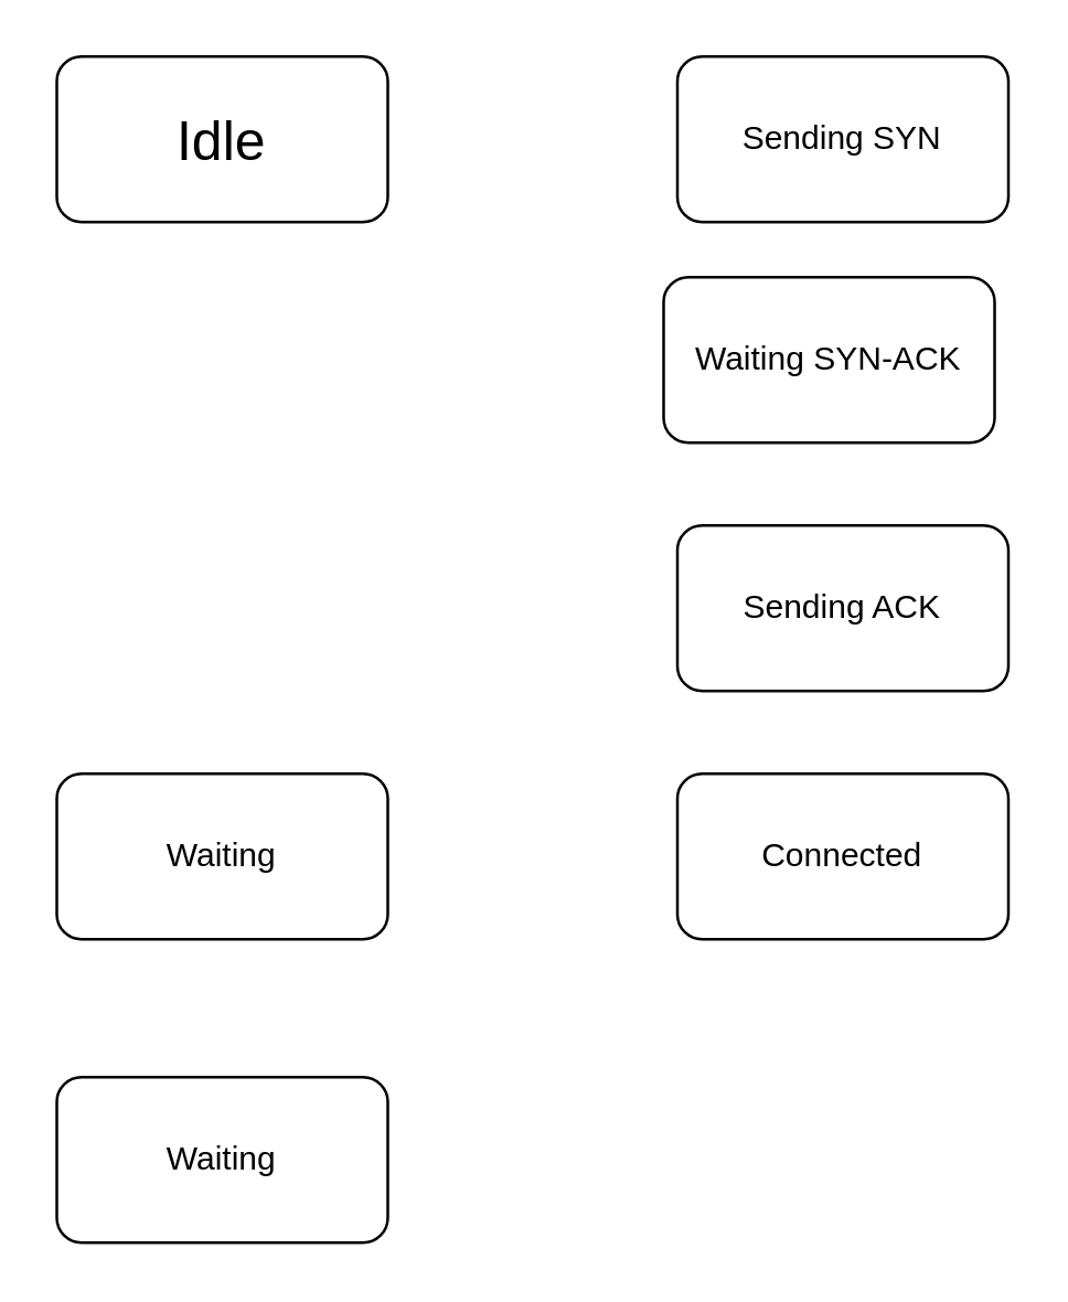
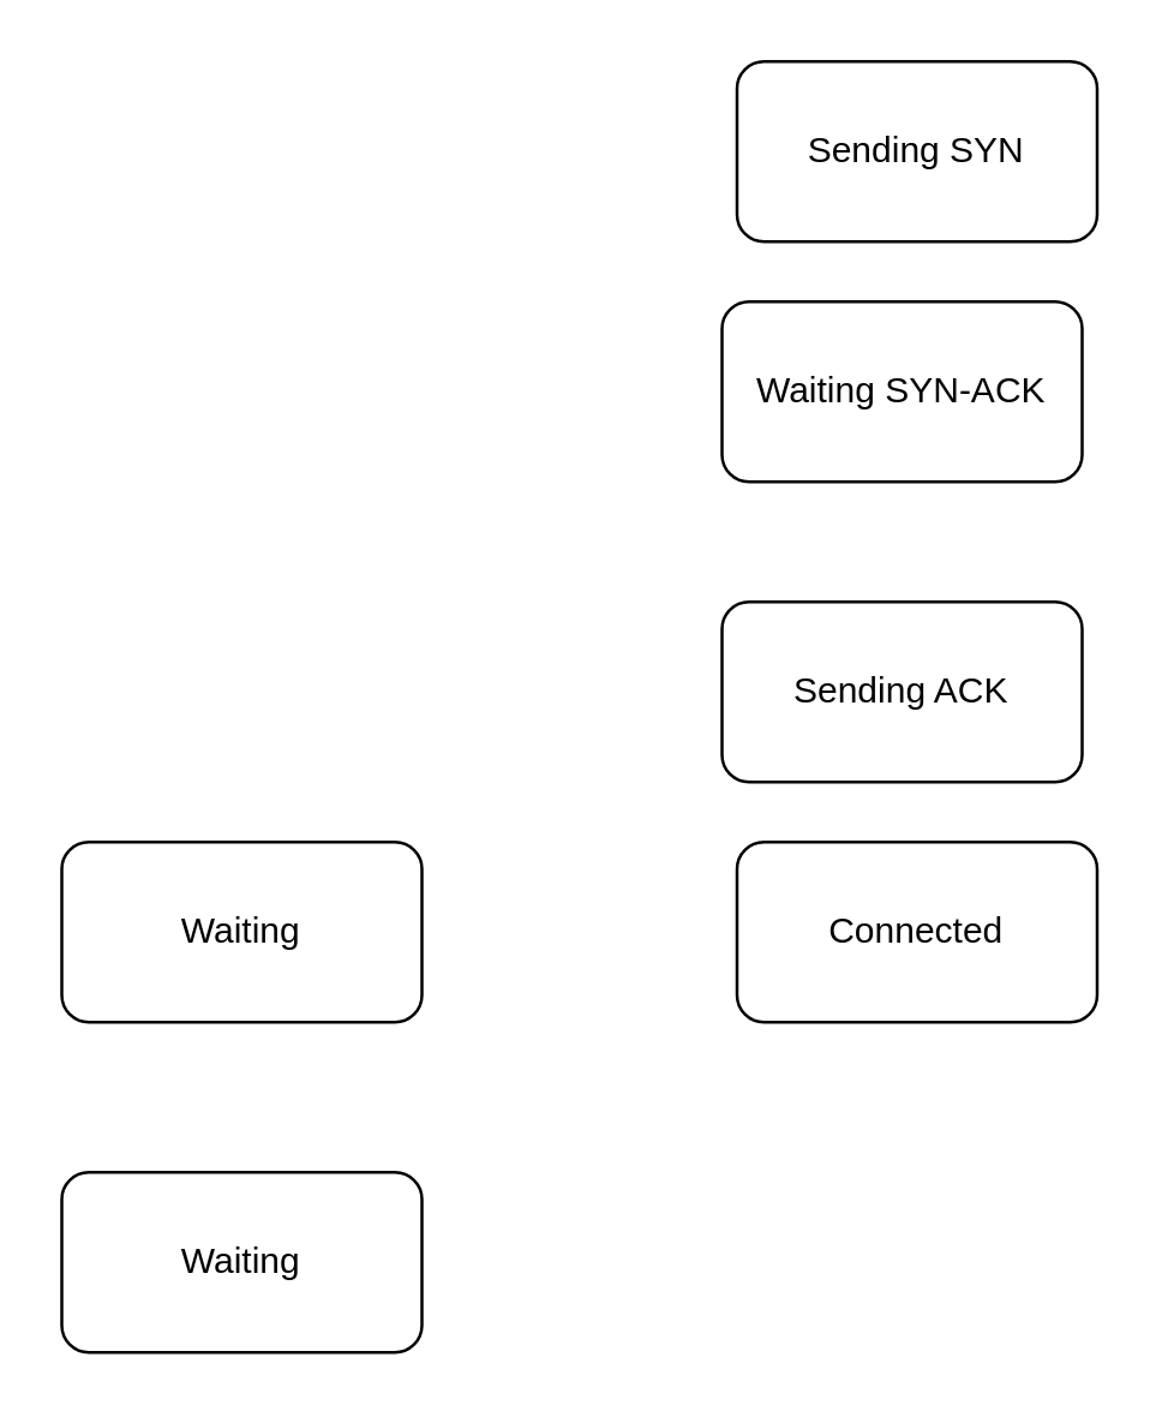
- <mxCell id="2" value="&lt;font style=&quot;font-size: 20px;&quot;&gt;Idle&lt;/font&gt;" style="rounded=1;whiteSpace=wrap;html=1;" vertex="1" parent="1"><mxGeometry x="20" y="20" width="120" height="60" as="geometry" /></mxCell>
- <mxCell id="5" value="Sending ACK" style="rounded=1;whiteSpace=wrap;html=1;" vertex="1" parent="1"><mxGeometry x="245" y="190" width="120" height="60" as="geometry" /></mxCell>
+ <mxCell id="5" value="Sending ACK" style="rounded=1;whiteSpace=wrap;html=1;" vertex="1" parent="1"><mxGeometry x="240" y="200" width="120" height="60" as="geometry" /></mxCell>
